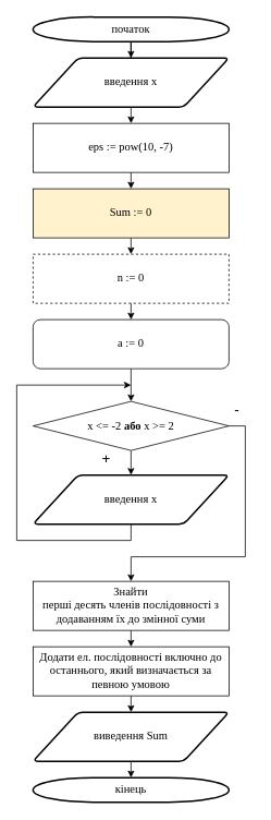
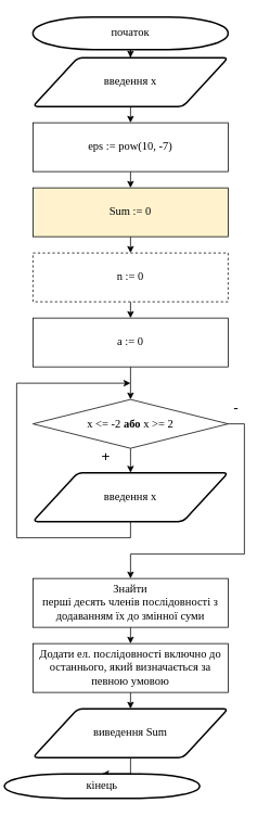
- <mxCell id="3" value="початок" style="strokeWidth=2;shape=mxgraph.flowchart.terminator;whiteSpace=wrap;fontSize=14;fontFamily=Times New Roman;html=1;" vertex="1" parent="1"><mxGeometry x="40" y="20" width="240" height="30" as="geometry" /></mxCell>
+ <mxCell id="3" value="початок" style="strokeWidth=2;shape=mxgraph.flowchart.terminator;whiteSpace=wrap;fontSize=14;fontFamily=Times New Roman;html=1;" vertex="1" parent="1"><mxGeometry x="40" y="20" width="240" height="40" as="geometry" /></mxCell>
- <mxCell id="20" value="a := 0" style="whiteSpace=wrap;html=1;fontFamily=Times New Roman;fontSize=14;rounded=1;" vertex="1" parent="1"><mxGeometry x="40" y="390" width="240" height="60" as="geometry" /></mxCell>
+ <mxCell id="20" value="a := 0" style="rounded=0;whiteSpace=wrap;html=1;fontFamily=Times New Roman;fontSize=14;" vertex="1" parent="1"><mxGeometry x="40" y="390" width="240" height="60" as="geometry" /></mxCell>
- <mxCell id="14" value="кінець" style="strokeWidth=2;html=1;shape=mxgraph.flowchart.terminator;whiteSpace=wrap;fontFamily=Times New Roman;fontSize=14;" vertex="1" parent="1"><mxGeometry x="40" y="950" width="240" height="30" as="geometry" /></mxCell>
+ <mxCell id="14" value="кінець" style="strokeWidth=2;html=1;shape=mxgraph.flowchart.terminator;whiteSpace=wrap;fontFamily=Times New Roman;fontSize=14;" vertex="1" parent="1"><mxGeometry x="5" y="950" width="240" height="30" as="geometry" /></mxCell>
